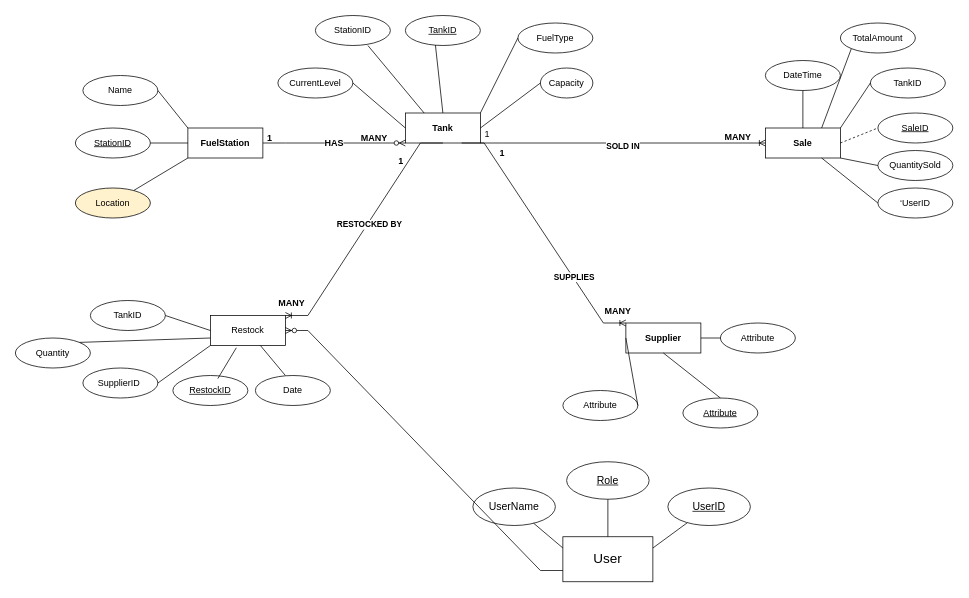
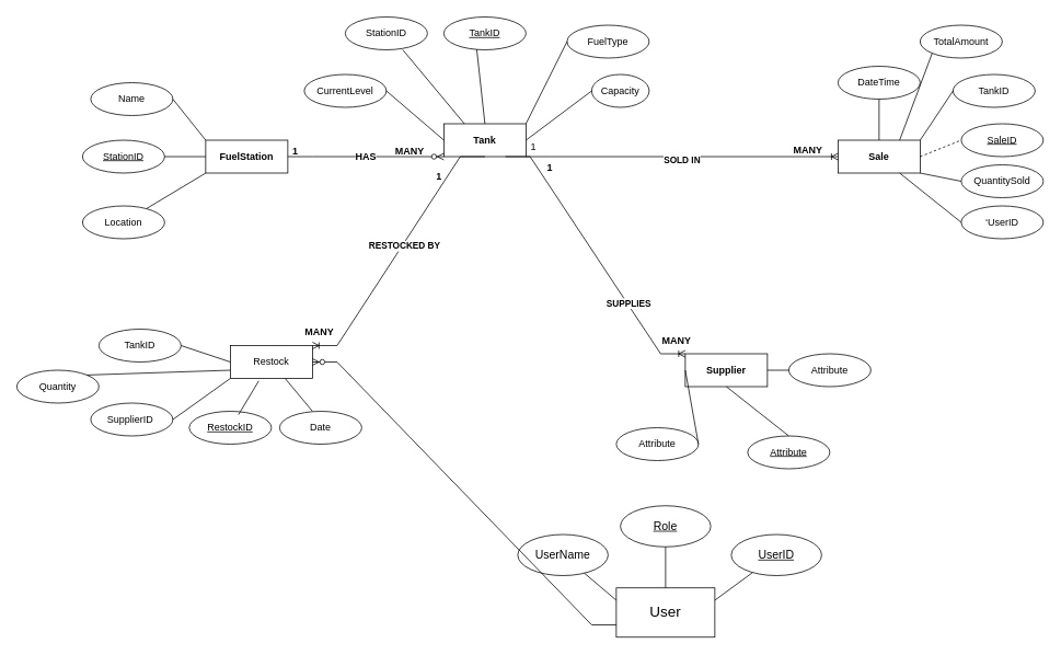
- <mxCell id="8" value="&lt;div&gt;Location&lt;/div&gt;" style="ellipse;whiteSpace=wrap;html=1;align=center;fillColor=#fff2cc;" parent="1" vertex="1"><mxGeometry x="100" y="250" width="100" height="40" as="geometry" /></mxCell>
+ <mxCell id="8" value="&lt;div&gt;Location&lt;/div&gt;" style="ellipse;whiteSpace=wrap;html=1;align=center;" parent="1" vertex="1"><mxGeometry x="100" y="250" width="100" height="40" as="geometry" /></mxCell>
